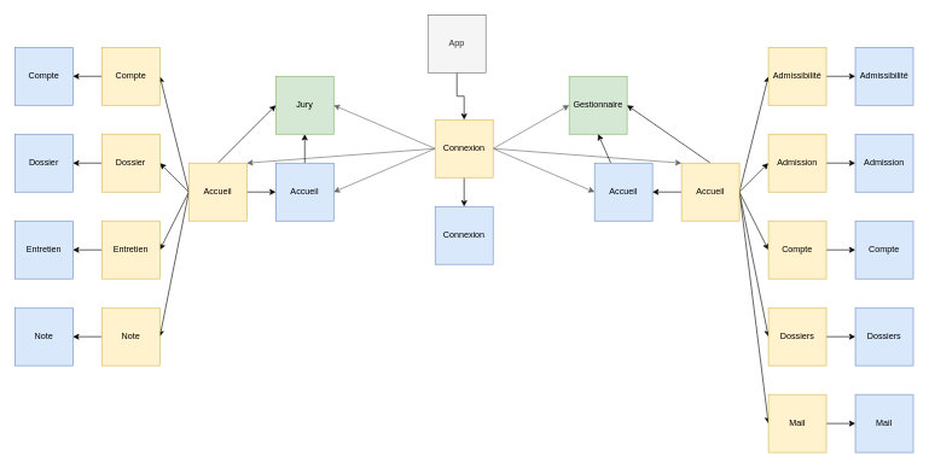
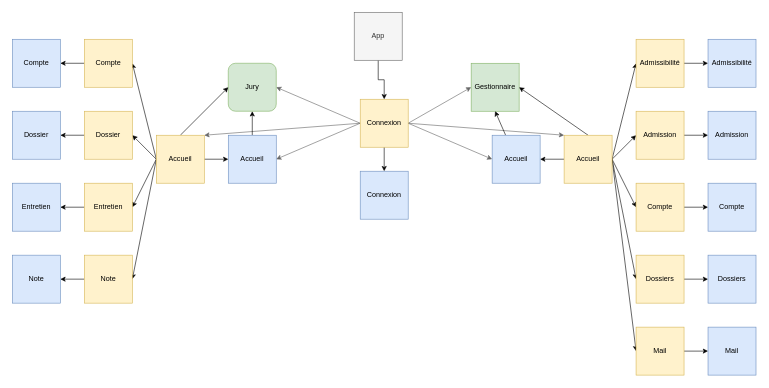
- <mxCell id="10" value="Jury" style="whiteSpace=wrap;html=1;aspect=fixed;fillColor=#d5e8d4;strokeColor=#82b366;" parent="1" vertex="1"><mxGeometry x="380" y="105" width="80" height="80" as="geometry" /></mxCell>
+ <mxCell id="10" value="Jury" style="whiteSpace=wrap;html=1;aspect=fixed;fillColor=#d5e8d4;strokeColor=#82b366;rounded=1;" parent="1" vertex="1"><mxGeometry x="380" y="105" width="80" height="80" as="geometry" /></mxCell>
